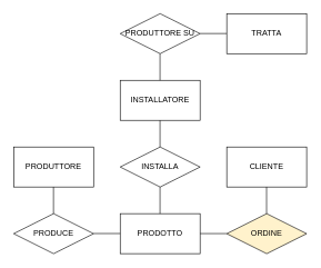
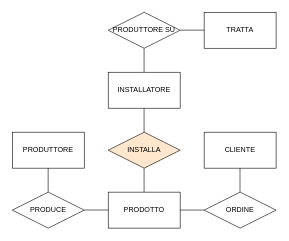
- <mxCell id="6" value="INSTALLA" style="rhombus;whiteSpace=wrap;html=1;" vertex="1" parent="1"><mxGeometry x="180" y="220" width="120" height="60" as="geometry" /></mxCell>
+ <mxCell id="6" value="INSTALLA" style="rhombus;whiteSpace=wrap;html=1;fillColor=#ffe6cc;" vertex="1" parent="1"><mxGeometry x="180" y="220" width="120" height="60" as="geometry" /></mxCell>
- <mxCell id="3" value="ORDINE" style="rhombus;whiteSpace=wrap;html=1;fillColor=#fff2cc;" vertex="1" parent="1"><mxGeometry x="340" y="320" width="120" height="60" as="geometry" /></mxCell>
+ <mxCell id="3" value="ORDINE" style="rhombus;whiteSpace=wrap;html=1;" vertex="1" parent="1"><mxGeometry x="340" y="320" width="120" height="60" as="geometry" /></mxCell>
